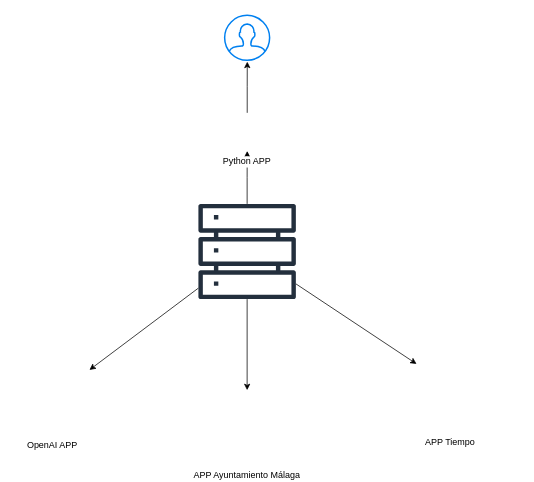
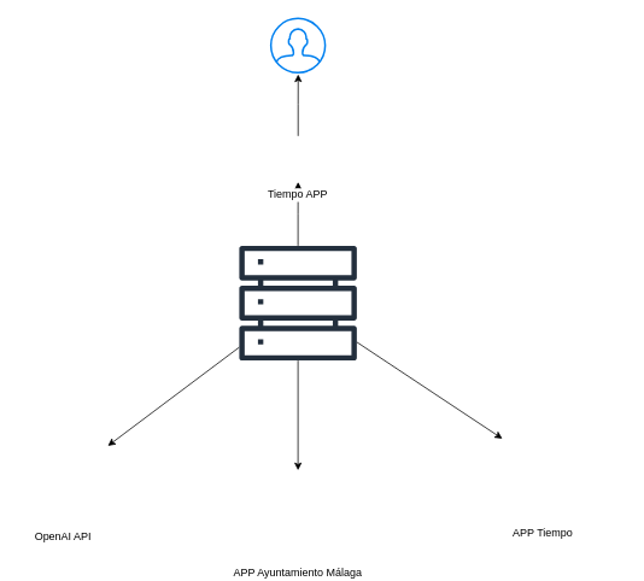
- <mxCell id="10" value="Python APP" style="shape=image;verticalLabelPosition=bottom;labelBackgroundColor=default;verticalAlign=top;aspect=fixed;imageAspect=0;image=https://upload.wikimedia.org/wikipedia/commons/thumb/c/c3/Python-logo-notext.svg/1869px-Python-logo-notext.svg.png;" vertex="1" parent="1"><mxGeometry x="305.75" y="150" width="46.5" height="50.96" as="geometry" /></mxCell>
+ <mxCell id="10" value="Tiempo APP" style="shape=image;verticalLabelPosition=bottom;labelBackgroundColor=default;verticalAlign=top;aspect=fixed;imageAspect=0;image=https://upload.wikimedia.org/wikipedia/commons/thumb/c/c3/Python-logo-notext.svg/1869px-Python-logo-notext.svg.png;" vertex="1" parent="1"><mxGeometry x="305.75" y="150" width="46.5" height="50.96" as="geometry" /></mxCell>
- <mxCell id="8" value="OpenAI APP" style="shape=image;verticalLabelPosition=bottom;labelBackgroundColor=default;verticalAlign=top;aspect=fixed;imageAspect=0;image=https://seeklogo.com/images/O/open-ai-logo-8B9BFEDC26-seeklogo.com.png;" vertex="1" parent="1"><mxGeometry x="20" y="480" width="98.67" height="100" as="geometry" /></mxCell>
+ <mxCell id="8" value="OpenAI API" style="shape=image;verticalLabelPosition=bottom;labelBackgroundColor=default;verticalAlign=top;aspect=fixed;imageAspect=0;image=https://seeklogo.com/images/O/open-ai-logo-8B9BFEDC26-seeklogo.com.png;" vertex="1" parent="1"><mxGeometry x="20" y="480" width="98.67" height="100" as="geometry" /></mxCell>
